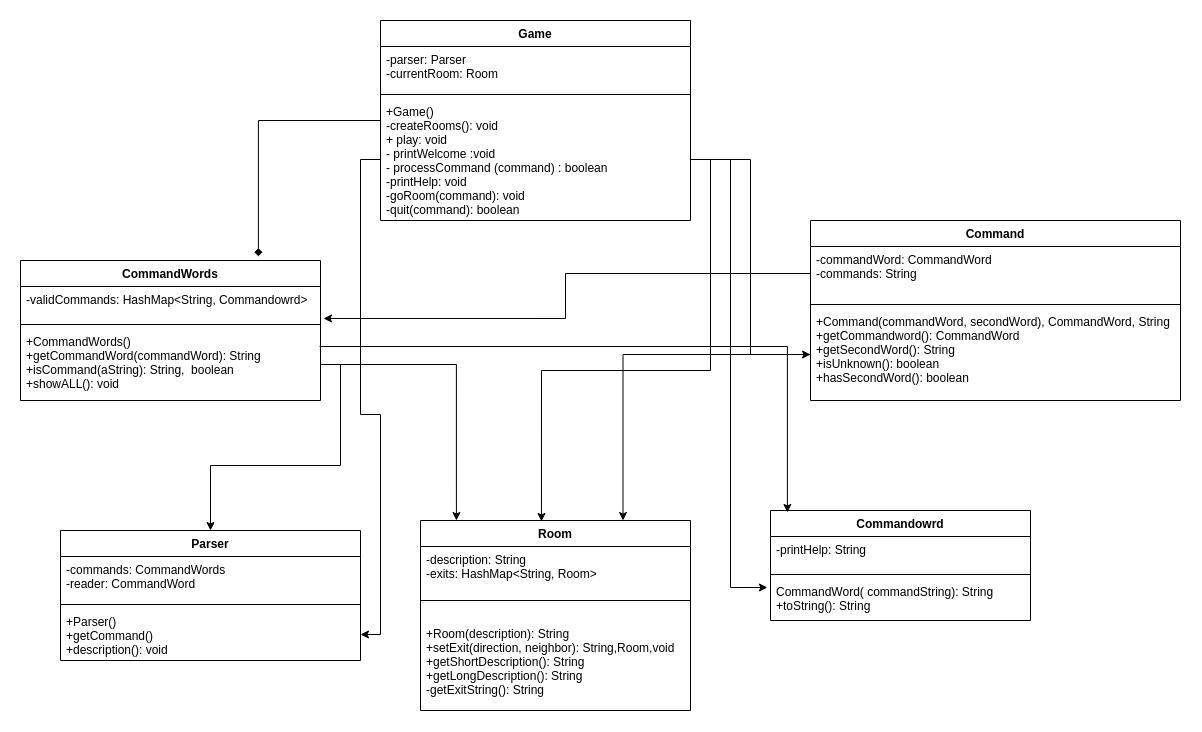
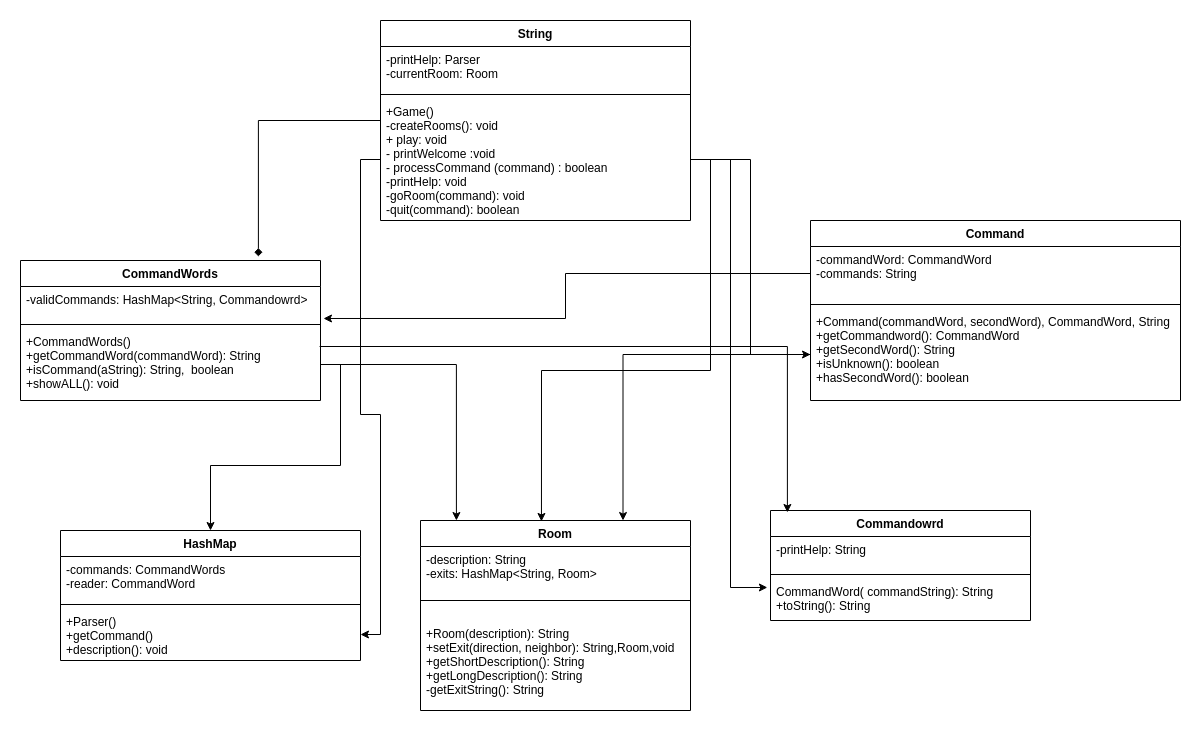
- <mxCell id="3" value="Game" style="swimlane;fontStyle=1;align=center;verticalAlign=top;childLayout=stackLayout;horizontal=1;startSize=26;horizontalStack=0;resizeParent=1;resizeParentMax=0;resizeLast=0;collapsible=1;marginBottom=0;" vertex="1" parent="1"><mxGeometry x="380" width="310" height="200" as="geometry" y="20" /></mxCell>
+ <mxCell id="3" value="String" style="swimlane;fontStyle=1;align=center;verticalAlign=top;childLayout=stackLayout;horizontal=1;startSize=26;horizontalStack=0;resizeParent=1;resizeParentMax=0;resizeLast=0;collapsible=1;marginBottom=0;" vertex="1" parent="1"><mxGeometry x="380" width="310" height="200" as="geometry" y="20" /></mxCell>
- <mxCell id="4" value="-parser: Parser&#10;-currentRoom: Room" style="text;strokeColor=none;fillColor=none;align=left;verticalAlign=top;spacingLeft=4;spacingRight=4;overflow=hidden;rotatable=0;points=[[0,0.5],[1,0.5]];portConstraint=eastwest;" vertex="1" parent="3"><mxGeometry y="26" width="310" height="44" as="geometry" /></mxCell>
+ <mxCell id="4" value="-printHelp: Parser&#10;-currentRoom: Room" style="text;strokeColor=none;fillColor=none;align=left;verticalAlign=top;spacingLeft=4;spacingRight=4;overflow=hidden;rotatable=0;points=[[0,0.5],[1,0.5]];portConstraint=eastwest;" vertex="1" parent="3"><mxGeometry y="26" width="310" height="44" as="geometry" /></mxCell>
- <mxCell id="11" value="Parser" style="swimlane;fontStyle=1;align=center;verticalAlign=top;childLayout=stackLayout;horizontal=1;startSize=26;horizontalStack=0;resizeParent=1;resizeParentMax=0;resizeLast=0;collapsible=1;marginBottom=0;" vertex="1" parent="1"><mxGeometry x="60" y="530" width="300" height="130" as="geometry" /></mxCell>
+ <mxCell id="11" value="HashMap" style="swimlane;fontStyle=1;align=center;verticalAlign=top;childLayout=stackLayout;horizontal=1;startSize=26;horizontalStack=0;resizeParent=1;resizeParentMax=0;resizeLast=0;collapsible=1;marginBottom=0;" vertex="1" parent="1"><mxGeometry x="60" y="530" width="300" height="130" as="geometry" /></mxCell>
